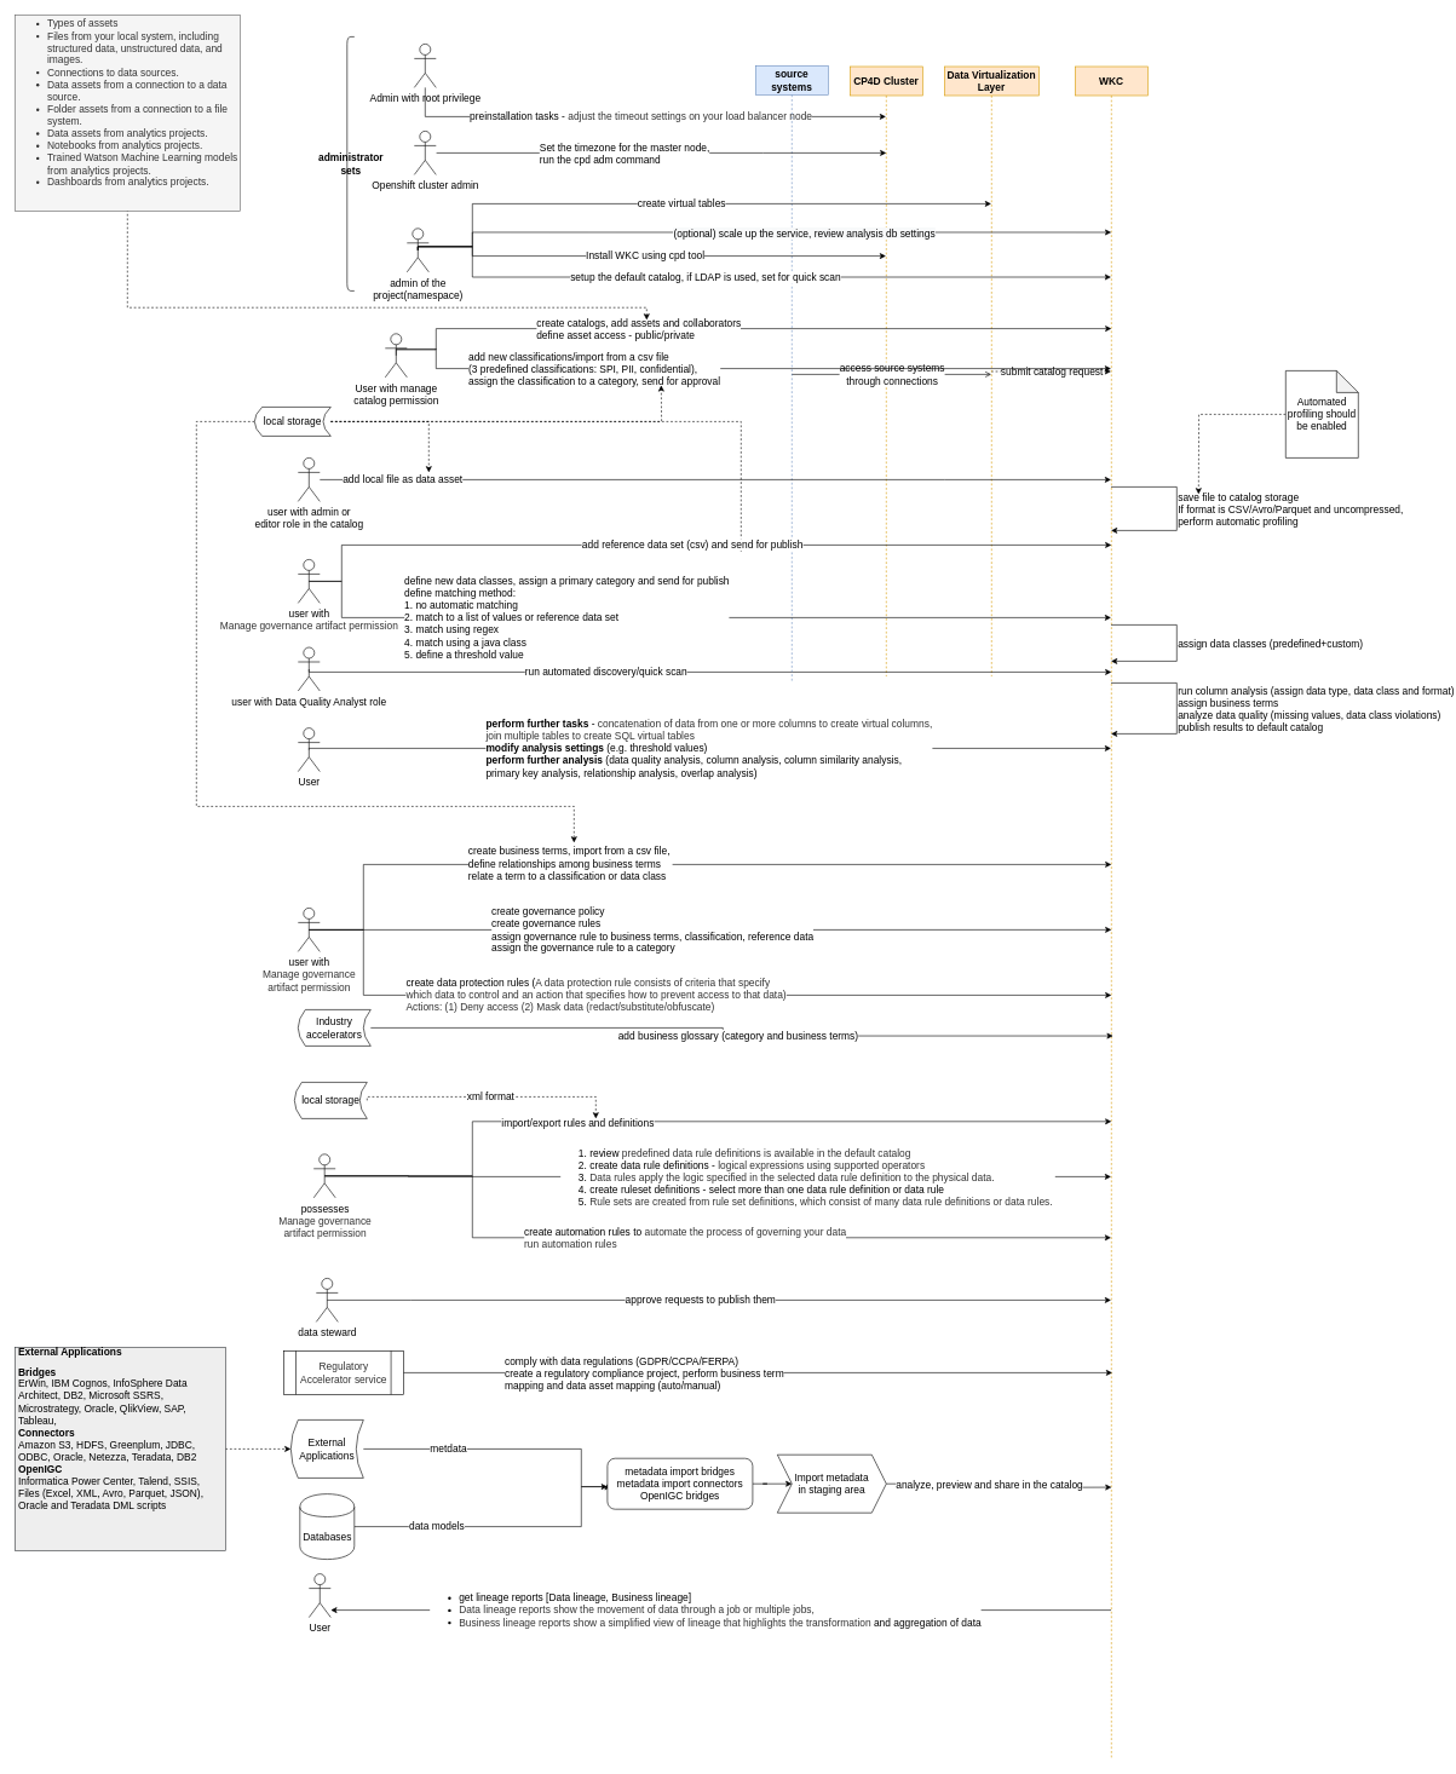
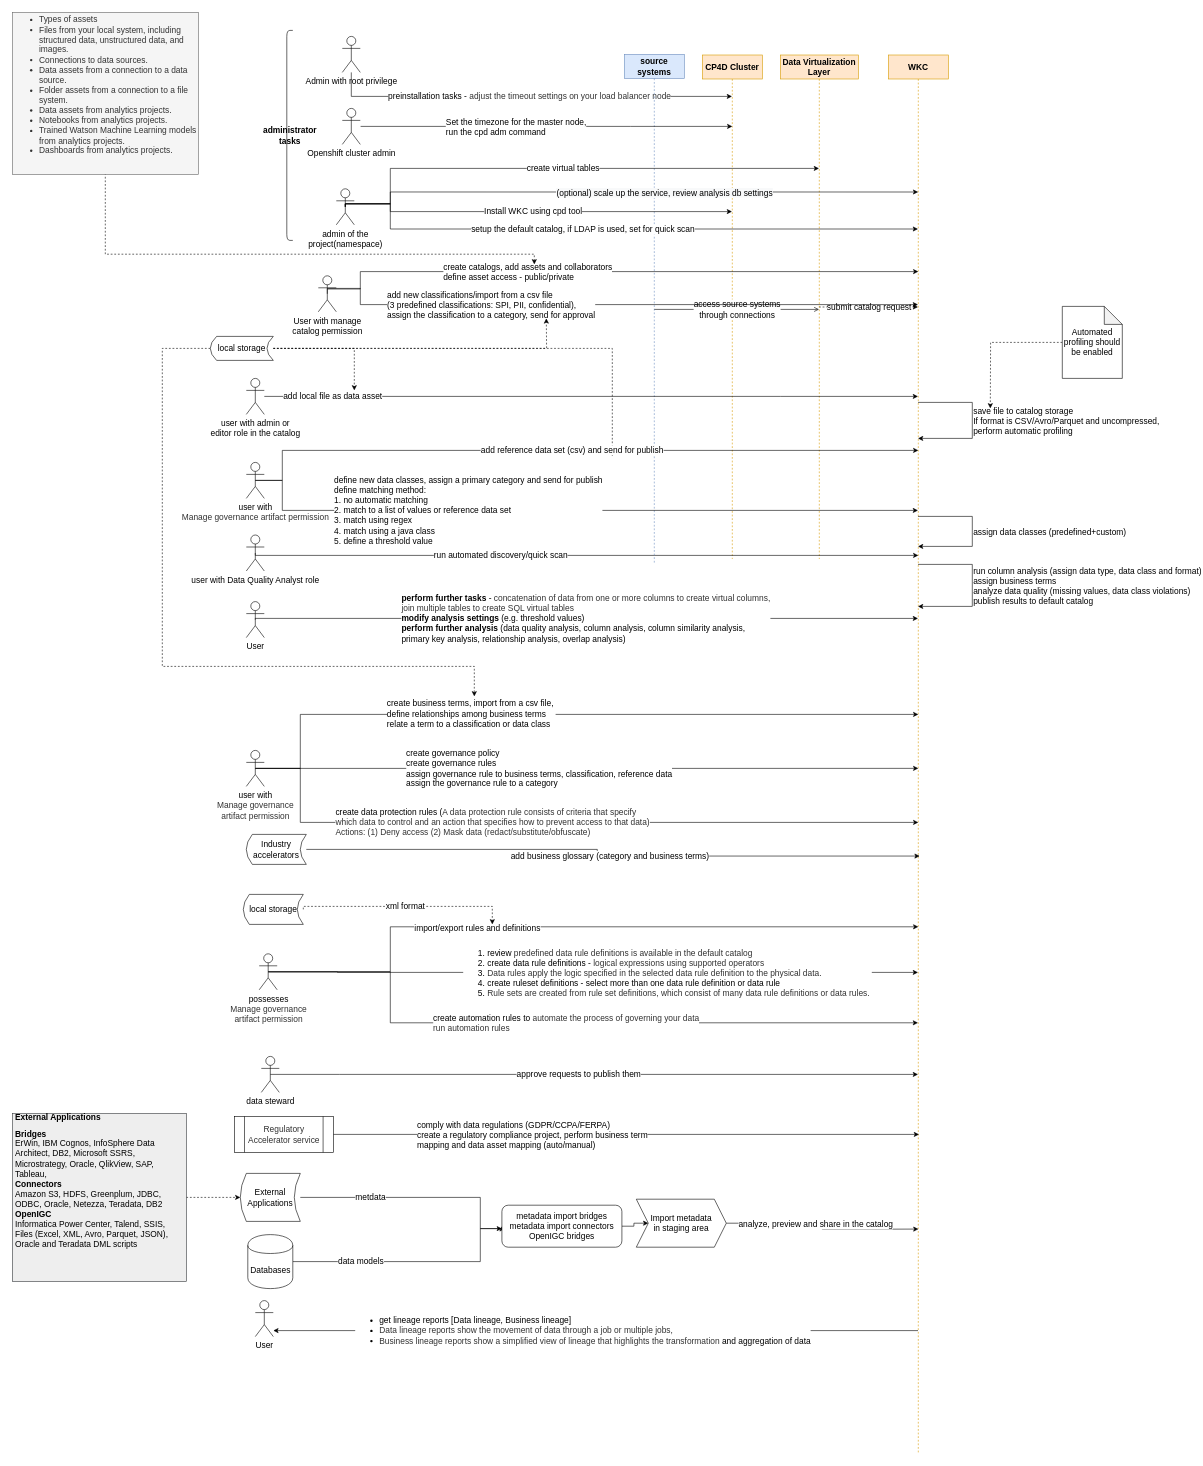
- <mxCell id="67" value="&lt;b&gt;administrator sets&lt;/b&gt;" style="shape=curlyBracket;whiteSpace=wrap;html=1;rounded=1;size=0;fontSize=14;" parent="1" vertex="1"><mxGeometry x="477.5" y="50" width="10" height="350" as="geometry" /></mxCell>
+ <mxCell id="67" value="&lt;b&gt;administrator tasks&lt;/b&gt;" style="shape=curlyBracket;whiteSpace=wrap;html=1;rounded=1;size=0;fontSize=14;" parent="1" vertex="1"><mxGeometry x="477.5" y="50" width="10" height="350" as="geometry" /></mxCell>
- <mxCell id="76" value="Import metadata &lt;br style=&quot;font-size: 14px;&quot;&gt;in staging area" style="shape=step;perimeter=stepPerimeter;whiteSpace=wrap;html=1;fixedSize=1;fontSize=14;" parent="1" vertex="1"><mxGeometry x="1070" y="2003" width="150" height="80" as="geometry" /></mxCell>
+ <mxCell id="76" value="Import metadata &lt;br style=&quot;font-size: 14px;&quot;&gt;in staging area" style="shape=step;perimeter=stepPerimeter;whiteSpace=wrap;html=1;fixedSize=1;fontSize=14;" parent="1" vertex="1"><mxGeometry x="1060" y="1998" width="150" height="80" as="geometry" /></mxCell>
